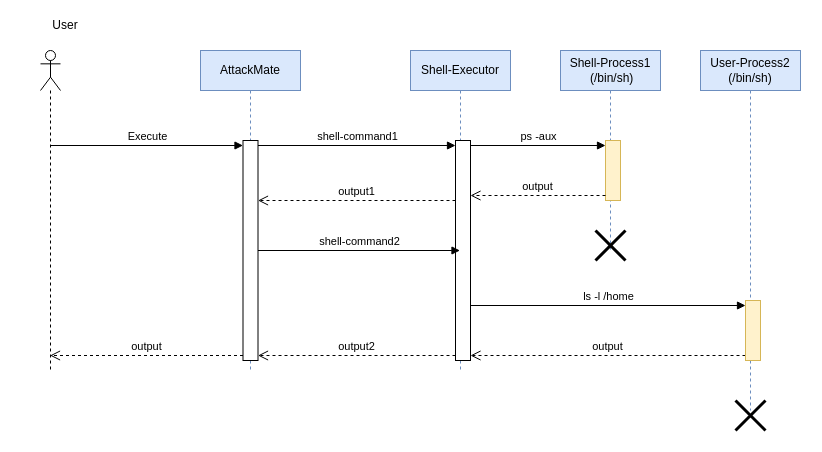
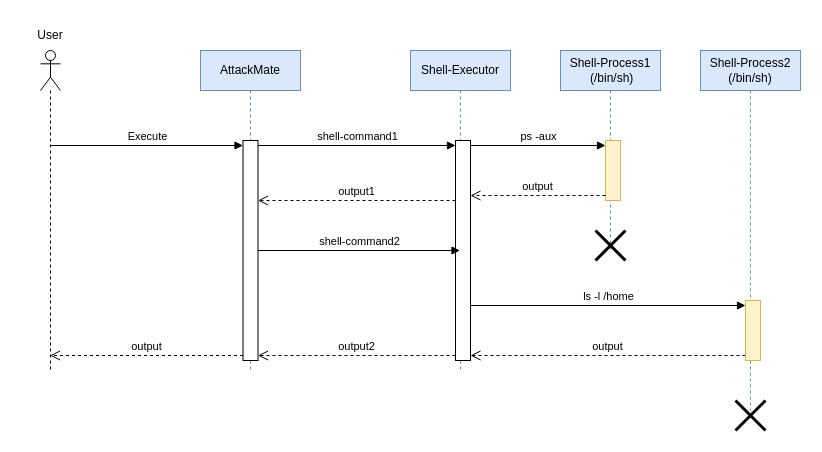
- <mxCell id="20" value="User" style="text;strokeColor=none;align=center;fillColor=none;html=1;verticalAlign=middle;whiteSpace=wrap;rounded=0;" parent="1" vertex="1"><mxGeometry x="35" y="10" width="60" height="30" as="geometry" /></mxCell>
+ <mxCell id="20" value="User" style="text;strokeColor=none;align=center;fillColor=none;html=1;verticalAlign=middle;whiteSpace=wrap;rounded=0;" parent="1" vertex="1"><mxGeometry x="20" y="20" width="60" height="30" as="geometry" /></mxCell>
- <mxCell id="21" value="&lt;div&gt;User-Process2&lt;/div&gt;&lt;div&gt;(/bin/sh)&lt;/div&gt;" style="shape=umlLifeline;perimeter=lifelinePerimeter;whiteSpace=wrap;html=1;container=1;dropTarget=0;collapsible=0;recursiveResize=0;outlineConnect=0;portConstraint=eastwest;newEdgeStyle={&quot;curved&quot;:0,&quot;rounded&quot;:0};fillColor=#dae8fc;strokeColor=#6c8ebf;" parent="1" vertex="1"><mxGeometry x="700" y="50" width="100" height="360" as="geometry" /></mxCell>
+ <mxCell id="21" value="&lt;div&gt;Shell-Process2&lt;/div&gt;&lt;div&gt;(/bin/sh)&lt;/div&gt;" style="shape=umlLifeline;perimeter=lifelinePerimeter;whiteSpace=wrap;html=1;container=1;dropTarget=0;collapsible=0;recursiveResize=0;outlineConnect=0;portConstraint=eastwest;newEdgeStyle={&quot;curved&quot;:0,&quot;rounded&quot;:0};fillColor=#dae8fc;strokeColor=#6c8ebf;" parent="1" vertex="1"><mxGeometry x="700" y="50" width="100" height="360" as="geometry" /></mxCell>
